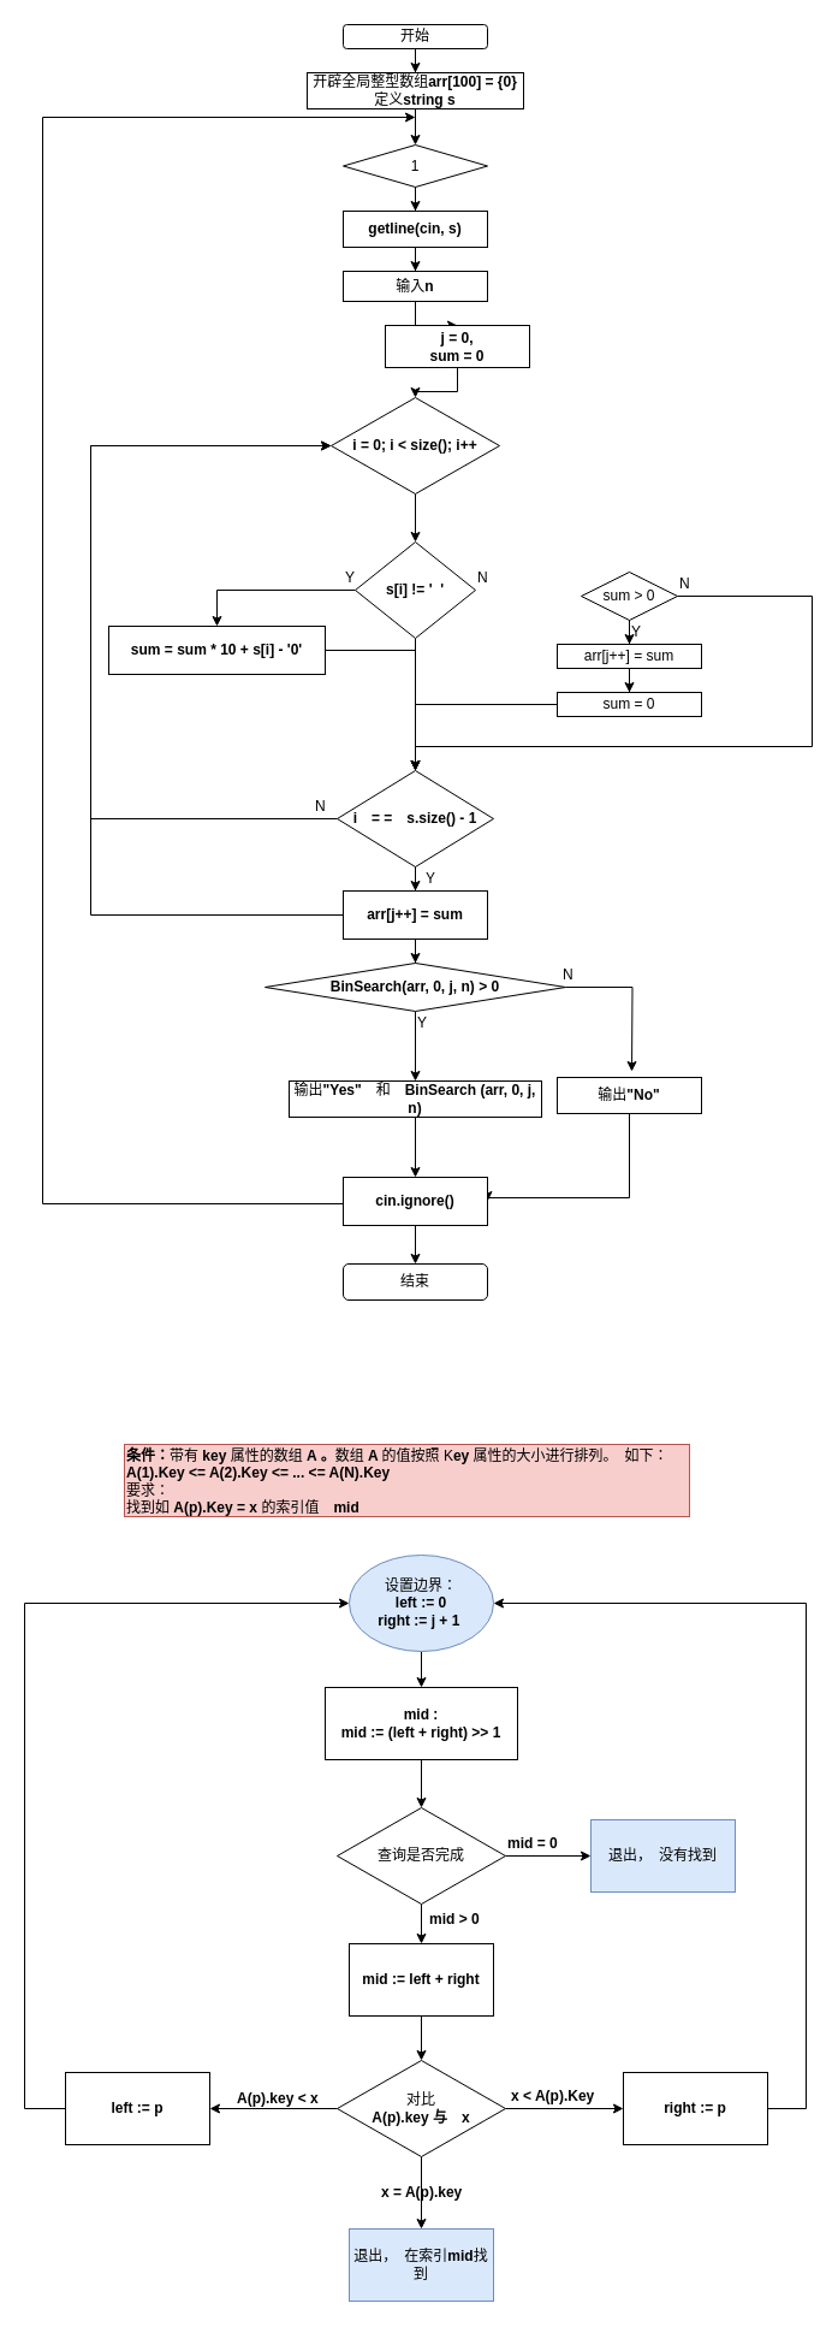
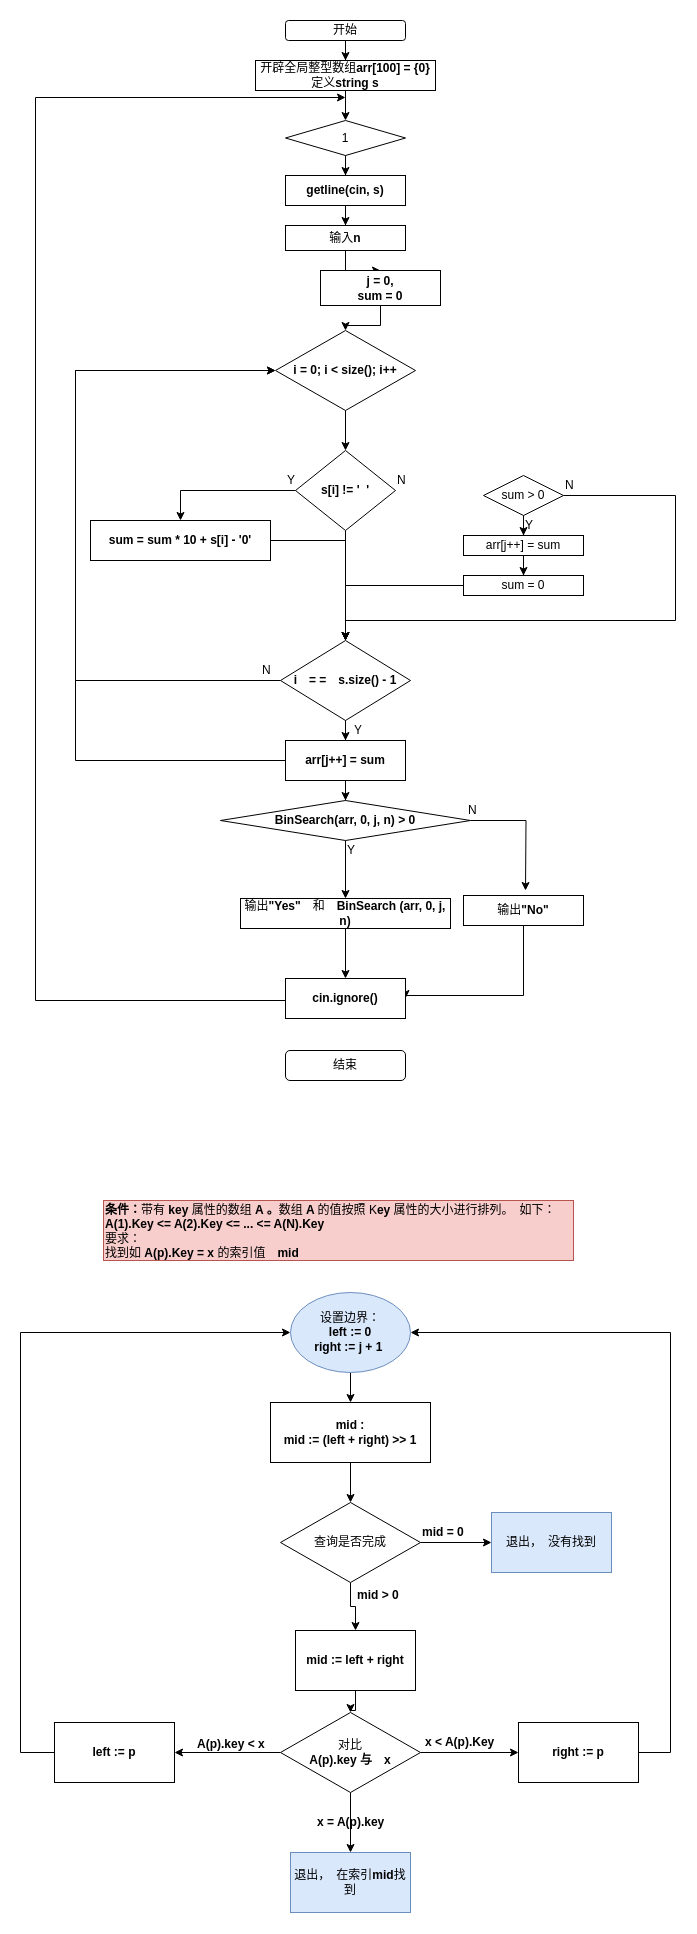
- <mxCell id="42" value="" style="edgeStyle=orthogonalEdgeStyle;rounded=0;orthogonalLoop=1;jettySize=auto;html=1;" parent="1" source="44" target="45" edge="1"><mxGeometry relative="1" as="geometry" /></mxCell>
- <mxCell id="63" value="&lt;b&gt;mid := left + right&lt;/b&gt;" style="rounded=0;whiteSpace=wrap;html=1;" parent="1" vertex="1"><mxGeometry x="290" y="1615" width="120" height="60" as="geometry" /></mxCell>
+ <mxCell id="63" value="&lt;b&gt;mid := left + right&lt;/b&gt;" style="rounded=0;whiteSpace=wrap;html=1;" parent="1" vertex="1"><mxGeometry x="295" y="1630" width="120" height="60" as="geometry" /></mxCell>
